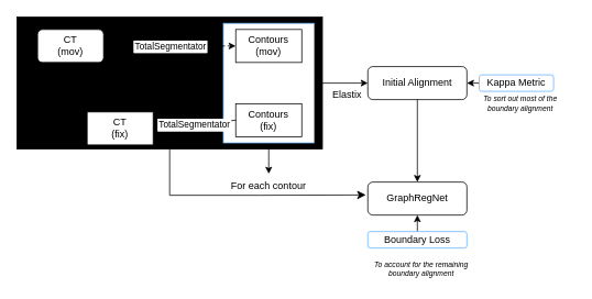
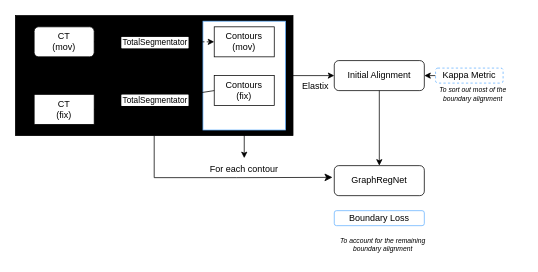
- <mxCell id="23" value="Kappa Metric" style="rounded=1;whiteSpace=wrap;html=1;strokeColor=#66B2FF;" vertex="1" parent="1"><mxGeometry x="580" y="90" width="90" height="20" as="geometry" /></mxCell>
+ <mxCell id="23" value="Kappa Metric" style="rounded=1;whiteSpace=wrap;html=1;strokeColor=#66B2FF;dashed=1;" vertex="1" parent="1"><mxGeometry x="580" y="90" width="90" height="20" as="geometry" /></mxCell>
- <mxCell id="7" value="Contours&lt;br&gt;(fix)" style="rounded=0;whiteSpace=wrap;html=1;" parent="1" vertex="1"><mxGeometry x="285" y="125" width="80" height="40" as="geometry" /></mxCell>
+ <mxCell id="7" value="Contours&lt;br&gt;(fix)" style="rounded=0;whiteSpace=wrap;html=1;" parent="1" vertex="1"><mxGeometry x="285" y="100" width="80" height="40" as="geometry" /></mxCell>
- <mxCell id="6" value="CT&lt;br&gt;(fix)" style="rounded=0;whiteSpace=wrap;html=1;" parent="1" vertex="1"><mxGeometry x="105" y="135" width="80" height="40" as="geometry" /></mxCell>
+ <mxCell id="6" value="CT&lt;br&gt;(fix)" style="rounded=0;whiteSpace=wrap;html=1;" parent="1" vertex="1"><mxGeometry x="45" y="125" width="80" height="40" as="geometry" /></mxCell>
- <mxCell id="20" value="" style="edgeStyle=none;html=1;" edge="1" parent="1" source="21" target="17"><mxGeometry relative="1" as="geometry" /></mxCell>
